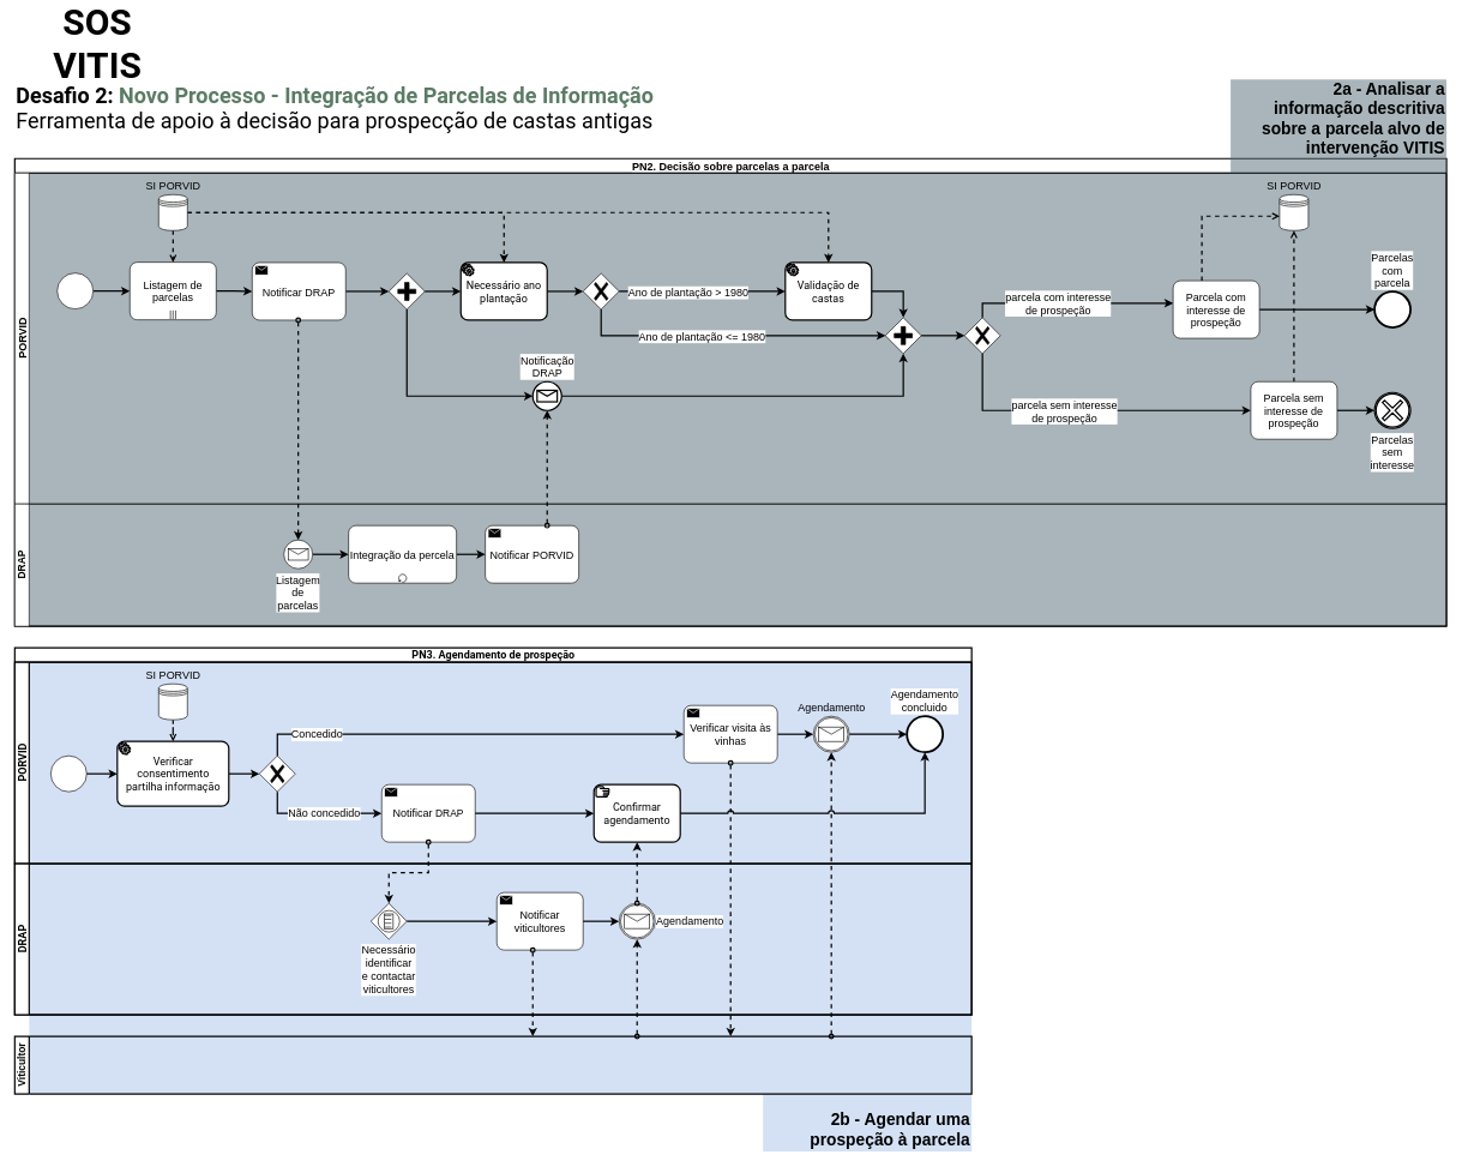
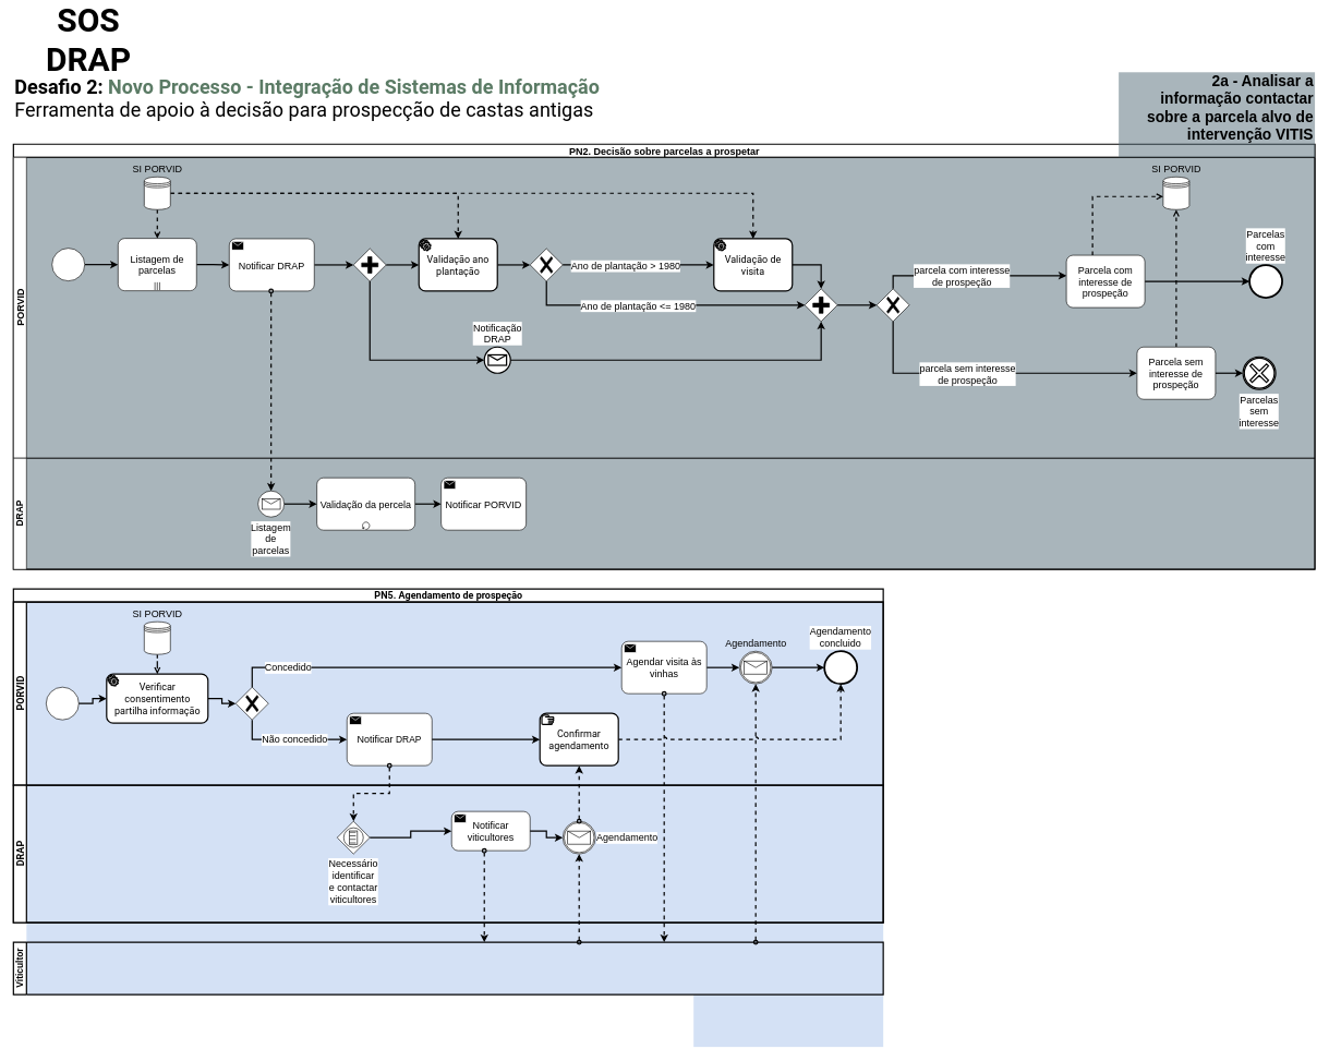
- <mxCell id="7" value="&lt;font style=&quot;font-size: 50px;&quot;&gt;&lt;b style=&quot;font-size: 50px;&quot;&gt;SOS VITIS&lt;/b&gt;&lt;/font&gt;" style="text;html=1;strokeColor=none;fillColor=none;align=center;verticalAlign=middle;whiteSpace=wrap;rounded=0;fontFamily=Roboto;fontSize=50;fontColor=#000000;fontSource=https%3A%2F%2Ffonts.googleapis.com%2Fcss%3Ffamily%3DRoboto;" parent="1" vertex="1"><mxGeometry x="20" y="20" width="230" height="80" as="geometry" /></mxCell>
+ <mxCell id="7" value="&lt;font style=&quot;font-size: 50px;&quot;&gt;&lt;b style=&quot;font-size: 50px;&quot;&gt;SOS DRAP&lt;/b&gt;&lt;/font&gt;" style="text;html=1;strokeColor=none;fillColor=none;align=center;verticalAlign=middle;whiteSpace=wrap;rounded=0;fontFamily=Roboto;fontSize=50;fontColor=#000000;fontSource=https%3A%2F%2Ffonts.googleapis.com%2Fcss%3Ffamily%3DRoboto;" parent="1" vertex="1"><mxGeometry x="20" y="20" width="230" height="80" as="geometry" /></mxCell>
- <mxCell id="4" value="&lt;b&gt;Desafio 2: &lt;font color=&quot;#5b7b65&quot;&gt;Novo Processo - Integração de Parcelas de Informação&lt;/font&gt;&lt;/b&gt;&lt;br&gt;Ferramenta de apoio à decisão para prospecção de castas antigas" style="text;html=1;strokeColor=none;fillColor=none;align=left;verticalAlign=middle;whiteSpace=wrap;rounded=0;fontSize=30;fontFamily=Roboto;fontSource=https%3A%2F%2Ffonts.googleapis.com%2Fcss%3Ffamily%3DRoboto;" parent="1" vertex="1"><mxGeometry x="20" y="100" width="1060" height="100" as="geometry" /></mxCell>
+ <mxCell id="4" value="&lt;b&gt;Desafio 2: &lt;font color=&quot;#5b7b65&quot;&gt;Novo Processo - Integração de Sistemas de Informação&lt;/font&gt;&lt;/b&gt;&lt;br&gt;Ferramenta de apoio à decisão para prospecção de castas antigas" style="text;html=1;strokeColor=none;fillColor=none;align=left;verticalAlign=middle;whiteSpace=wrap;rounded=0;fontSize=30;fontFamily=Roboto;fontSource=https%3A%2F%2Ffonts.googleapis.com%2Fcss%3Ffamily%3DRoboto;" parent="1" vertex="1"><mxGeometry x="20" y="100" width="1060" height="100" as="geometry" /></mxCell>
- <mxCell id="61" value="&lt;span style=&quot;font-size: 23px&quot;&gt;2a - Analisar a informação descritiva sobre a parcela alvo de intervenção VITIS&lt;/span&gt;" style="rounded=0;whiteSpace=wrap;html=1;fontSize=20;fontColor=#000000;strokeColor=none;fillColor=none;opacity=50;fontStyle=1;strokeWidth=2;fontFamily=Helvetica;align=right;" parent="1" vertex="1"><mxGeometry x="1740" y="120" width="270" height="90" as="geometry" /></mxCell>
+ <mxCell id="61" value="&lt;span style=&quot;font-size: 23px&quot;&gt;2a - Analisar a informação contactar sobre a parcela alvo de intervenção VITIS&lt;/span&gt;" style="rounded=0;whiteSpace=wrap;html=1;fontSize=20;fontColor=#000000;strokeColor=none;fillColor=none;opacity=50;fontStyle=1;strokeWidth=2;fontFamily=Helvetica;align=right;" parent="1" vertex="1"><mxGeometry x="1740" y="120" width="270" height="90" as="geometry" /></mxCell>
- <mxCell id="8" value="&lt;span style=&quot;font-size: 15px ; background-color: rgb(255 , 255 , 255)&quot;&gt;PN2.&amp;nbsp;&lt;/span&gt;&lt;span style=&quot;font-size: 15px&quot;&gt;Decisão sobre parcelas a parcela&lt;/span&gt;" style="swimlane;html=1;childLayout=stackLayout;resizeParent=1;resizeParentMax=0;horizontal=1;startSize=20;horizontalStack=0;strokeWidth=2;" parent="1" vertex="1"><mxGeometry x="20" y="220" width="1990" height="650" as="geometry"><mxRectangle x="40" y="1730" width="250" height="20" as="alternateBounds" /></mxGeometry></mxCell>
+ <mxCell id="8" value="&lt;span style=&quot;font-size: 15px ; background-color: rgb(255 , 255 , 255)&quot;&gt;PN2.&amp;nbsp;&lt;/span&gt;&lt;span style=&quot;font-size: 15px&quot;&gt;Decisão sobre parcelas a prospetar&lt;/span&gt;" style="swimlane;html=1;childLayout=stackLayout;resizeParent=1;resizeParentMax=0;horizontal=1;startSize=20;horizontalStack=0;strokeWidth=2;" parent="1" vertex="1"><mxGeometry x="20" y="220" width="1990" height="650" as="geometry"><mxRectangle x="40" y="1730" width="250" height="20" as="alternateBounds" /></mxGeometry></mxCell>
- <mxCell id="40" value="Parcelas com parcela" style="points=[[0.145,0.145,0],[0.5,0,0],[0.855,0.145,0],[1,0.5,0],[0.855,0.855,0],[0.5,1,0],[0.145,0.855,0],[0,0.5,0]];shape=mxgraph.bpmn.event;html=1;verticalLabelPosition=top;labelBackgroundColor=#ffffff;verticalAlign=bottom;align=center;perimeter=ellipsePerimeter;outlineConnect=0;aspect=fixed;outline=end;symbol=terminate2;rounded=0;shadow=0;glass=0;sketch=0;fontSize=15;labelBorderColor=none;whiteSpace=wrap;labelPosition=center;" parent="9" vertex="1"><mxGeometry x="1890" y="164.75" width="50" height="50" as="geometry" /></mxCell>
+ <mxCell id="40" value="Parcelas com interesse" style="points=[[0.145,0.145,0],[0.5,0,0],[0.855,0.145,0],[1,0.5,0],[0.855,0.855,0],[0.5,1,0],[0.145,0.855,0],[0,0.5,0]];shape=mxgraph.bpmn.event;html=1;verticalLabelPosition=top;labelBackgroundColor=#ffffff;verticalAlign=bottom;align=center;perimeter=ellipsePerimeter;outlineConnect=0;aspect=fixed;outline=end;symbol=terminate2;rounded=0;shadow=0;glass=0;sketch=0;fontSize=15;labelBorderColor=none;whiteSpace=wrap;labelPosition=center;" parent="9" vertex="1"><mxGeometry x="1890" y="164.75" width="50" height="50" as="geometry" /></mxCell>
- <mxCell id="37" value="Necessário ano plantação" style="points=[[0.25,0,0],[0.5,0,0],[0.75,0,0],[1,0.25,0],[1,0.5,0],[1,0.75,0],[0.75,1,0],[0.5,1,0],[0.25,1,0],[0,0.75,0],[0,0.5,0],[0,0.25,0]];shape=mxgraph.bpmn.task;whiteSpace=wrap;rectStyle=rounded;size=10;taskMarker=service;fontFamily=Roboto;fontSource=https%3A%2F%2Ffonts.googleapis.com%2Fcss%3Ffamily%3DRoboto;fontSize=15;fontColor=#000000;strokeColor=default;strokeWidth=2;fillColor=default;gradientColor=none;" parent="9" vertex="1"><mxGeometry x="620" y="124.5" width="120" height="80" as="geometry" /></mxCell>
+ <mxCell id="37" value="Validação ano plantação" style="points=[[0.25,0,0],[0.5,0,0],[0.75,0,0],[1,0.25,0],[1,0.5,0],[1,0.75,0],[0.75,1,0],[0.5,1,0],[0.25,1,0],[0,0.75,0],[0,0.5,0],[0,0.25,0]];shape=mxgraph.bpmn.task;whiteSpace=wrap;rectStyle=rounded;size=10;taskMarker=service;fontFamily=Roboto;fontSource=https%3A%2F%2Ffonts.googleapis.com%2Fcss%3Ffamily%3DRoboto;fontSize=15;fontColor=#000000;strokeColor=default;strokeWidth=2;fillColor=default;gradientColor=none;" parent="9" vertex="1"><mxGeometry x="620" y="124.5" width="120" height="80" as="geometry" /></mxCell>
- <mxCell id="33" value="Validação de castas" style="points=[[0.25,0,0],[0.5,0,0],[0.75,0,0],[1,0.25,0],[1,0.5,0],[1,0.75,0],[0.75,1,0],[0.5,1,0],[0.25,1,0],[0,0.75,0],[0,0.5,0],[0,0.25,0]];shape=mxgraph.bpmn.task;whiteSpace=wrap;rectStyle=rounded;size=10;taskMarker=service;fontFamily=Roboto;fontSource=https%3A%2F%2Ffonts.googleapis.com%2Fcss%3Ffamily%3DRoboto;fontSize=15;fontColor=#000000;strokeColor=default;strokeWidth=2;fillColor=default;gradientColor=none;" parent="9" vertex="1"><mxGeometry x="1071" y="124.5" width="120" height="80" as="geometry" /></mxCell>
+ <mxCell id="33" value="Validação de visita" style="points=[[0.25,0,0],[0.5,0,0],[0.75,0,0],[1,0.25,0],[1,0.5,0],[1,0.75,0],[0.75,1,0],[0.5,1,0],[0.25,1,0],[0,0.75,0],[0,0.5,0],[0,0.25,0]];shape=mxgraph.bpmn.task;whiteSpace=wrap;rectStyle=rounded;size=10;taskMarker=service;fontFamily=Roboto;fontSource=https%3A%2F%2Ffonts.googleapis.com%2Fcss%3Ffamily%3DRoboto;fontSize=15;fontColor=#000000;strokeColor=default;strokeWidth=2;fillColor=default;gradientColor=none;" parent="9" vertex="1"><mxGeometry x="1071" y="124.5" width="120" height="80" as="geometry" /></mxCell>
- <mxCell id="41" value="Parcelas sem interesse" style="points=[[0.145,0.145,0],[0.5,0,0],[0.855,0.145,0],[1,0.5,0],[0.855,0.855,0],[0.5,1,0],[0.145,0.855,0],[0,0.5,0]];shape=mxgraph.bpmn.event;html=1;verticalLabelPosition=bottom;labelBackgroundColor=#ffffff;verticalAlign=top;align=center;perimeter=ellipsePerimeter;outlineConnect=0;aspect=fixed;outline=boundInt;symbol=cancel;fontSize=15;strokeWidth=2;whiteSpace=wrap;" parent="9" vertex="1"><mxGeometry x="1890" y="305" width="50" height="50" as="geometry" /></mxCell>
+ <mxCell id="41" value="Parcelas sem interesse" style="points=[[0.145,0.145,0],[0.5,0,0],[0.855,0.145,0],[1,0.5,0],[0.855,0.855,0],[0.5,1,0],[0.145,0.855,0],[0,0.5,0]];shape=mxgraph.bpmn.event;html=1;verticalLabelPosition=bottom;labelBackgroundColor=#ffffff;verticalAlign=top;align=center;perimeter=ellipsePerimeter;outlineConnect=0;aspect=fixed;outline=boundInt;symbol=cancel;fontSize=15;strokeWidth=2;whiteSpace=wrap;" parent="9" vertex="1"><mxGeometry x="1880" y="305" width="50" height="50" as="geometry" /></mxCell>
- <mxCell id="55" style="edgeStyle=orthogonalEdgeStyle;rounded=0;jumpStyle=arc;orthogonalLoop=1;jettySize=auto;html=1;dashed=1;labelBackgroundColor=default;fontSize=15;startArrow=oval;startFill=0;endArrow=classic;endFill=1;strokeWidth=2;" parent="8" source="50" target="19" edge="1"><mxGeometry relative="1" as="geometry"><Array as="points"><mxPoint x="740" y="420" /><mxPoint x="740" y="420" /></Array><mxPoint x="550" y="500" as="targetPoint" /></mxGeometry></mxCell>
- <mxCell id="52" value="Integração da percela" style="points=[[0.25,0,0],[0.5,0,0],[0.75,0,0],[1,0.25,0],[1,0.5,0],[1,0.75,0],[0.75,1,0],[0.5,1,0],[0.25,1,0],[0,0.75,0],[0,0.5,0],[0,0.25,0]];shape=mxgraph.bpmn.task;whiteSpace=wrap;rectStyle=rounded;size=10;taskMarker=abstract;isLoopStandard=1;fillColor=default;fontSize=15;" parent="49" vertex="1"><mxGeometry x="464" y="30" width="150" height="80" as="geometry" /></mxCell>
+ <mxCell id="52" value="Validação da percela" style="points=[[0.25,0,0],[0.5,0,0],[0.75,0,0],[1,0.25,0],[1,0.5,0],[1,0.75,0],[0.75,1,0],[0.5,1,0],[0.25,1,0],[0,0.75,0],[0,0.5,0],[0,0.25,0]];shape=mxgraph.bpmn.task;whiteSpace=wrap;rectStyle=rounded;size=10;taskMarker=abstract;isLoopStandard=1;fillColor=default;fontSize=15;" parent="49" vertex="1"><mxGeometry x="464" y="30" width="150" height="80" as="geometry" /></mxCell>
- <mxCell id="62" value="PN3.&amp;nbsp;Agendamento de prospeção" style="swimlane;html=1;childLayout=stackLayout;resizeParent=1;resizeParentMax=0;horizontal=1;startSize=20;horizontalStack=0;fontFamily=Roboto;fontSource=https%3A%2F%2Ffonts.googleapis.com%2Fcss%3Ffamily%3DRoboto;fontSize=15;fontColor=#000000;strokeColor=default;strokeWidth=2;fillColor=default;gradientColor=none;" parent="1" vertex="1"><mxGeometry x="20" y="900" width="1330" height="510" as="geometry" /></mxCell>
+ <mxCell id="62" value="PN5.&amp;nbsp;Agendamento de prospeção" style="swimlane;html=1;childLayout=stackLayout;resizeParent=1;resizeParentMax=0;horizontal=1;startSize=20;horizontalStack=0;fontFamily=Roboto;fontSource=https%3A%2F%2Ffonts.googleapis.com%2Fcss%3Ffamily%3DRoboto;fontSize=15;fontColor=#000000;strokeColor=default;strokeWidth=2;fillColor=default;gradientColor=none;" parent="1" vertex="1"><mxGeometry x="20" y="900" width="1330" height="510" as="geometry" /></mxCell>
- <mxCell id="70" value="Verificar visita às vinhas" style="points=[[0.25,0,0],[0.5,0,0],[0.75,0,0],[1,0.25,0],[1,0.5,0],[1,0.75,0],[0.75,1,0],[0.5,1,0],[0.25,1,0],[0,0.75,0],[0,0.5,0],[0,0.25,0]];shape=mxgraph.bpmn.task;whiteSpace=wrap;rectStyle=rounded;size=10;taskMarker=send;rounded=0;shadow=0;glass=0;sketch=0;fontSize=15;align=center;verticalAlign=middle;html=1;" parent="63" vertex="1"><mxGeometry x="930" y="60" width="130" height="80" as="geometry" /></mxCell>
+ <mxCell id="70" value="Agendar visita às vinhas" style="points=[[0.25,0,0],[0.5,0,0],[0.75,0,0],[1,0.25,0],[1,0.5,0],[1,0.75,0],[0.75,1,0],[0.5,1,0],[0.25,1,0],[0,0.75,0],[0,0.5,0],[0,0.25,0]];shape=mxgraph.bpmn.task;whiteSpace=wrap;rectStyle=rounded;size=10;taskMarker=send;rounded=0;shadow=0;glass=0;sketch=0;fontSize=15;align=center;verticalAlign=middle;html=1;" parent="63" vertex="1"><mxGeometry x="930" y="60" width="130" height="80" as="geometry" /></mxCell>
- <mxCell id="77" value="Verificar consentimento partilha informação" style="points=[[0.25,0,0],[0.5,0,0],[0.75,0,0],[1,0.25,0],[1,0.5,0],[1,0.75,0],[0.75,1,0],[0.5,1,0],[0.25,1,0],[0,0.75,0],[0,0.5,0],[0,0.25,0]];shape=mxgraph.bpmn.task;whiteSpace=wrap;rectStyle=rounded;size=10;taskMarker=service;fontFamily=Roboto;fontSource=https%3A%2F%2Ffonts.googleapis.com%2Fcss%3Ffamily%3DRoboto;fontSize=15;fontColor=#000000;strokeColor=default;strokeWidth=2;fillColor=default;gradientColor=none;" parent="63" vertex="1"><mxGeometry x="142.5" y="110" width="155" height="90" as="geometry" /></mxCell>
+ <mxCell id="77" value="Verificar consentimento partilha informação" style="points=[[0.25,0,0],[0.5,0,0],[0.75,0,0],[1,0.25,0],[1,0.5,0],[1,0.75,0],[0.75,1,0],[0.5,1,0],[0.25,1,0],[0,0.75,0],[0,0.5,0],[0,0.25,0]];shape=mxgraph.bpmn.task;whiteSpace=wrap;rectStyle=rounded;size=10;taskMarker=service;fontFamily=Roboto;fontSource=https%3A%2F%2Ffonts.googleapis.com%2Fcss%3Ffamily%3DRoboto;fontSize=15;fontColor=#000000;strokeColor=default;strokeWidth=2;fillColor=default;gradientColor=none;" parent="63" vertex="1"><mxGeometry x="142.5" y="110" width="155" height="75" as="geometry" /></mxCell>
- <mxCell id="89" style="edgeStyle=orthogonalEdgeStyle;rounded=0;jumpStyle=arc;orthogonalLoop=1;jettySize=auto;html=1;fontFamily=Roboto;fontSource=https%3A%2F%2Ffonts.googleapis.com%2Fcss%3Ffamily%3DRoboto;fontSize=15;fontColor=#000000;startArrow=none;startFill=0;endArrow=classic;endFill=1;strokeWidth=2;" parent="1" source="91" target="76" edge="1"><mxGeometry relative="1" as="geometry"><mxPoint x="946.5" y="1130" as="sourcePoint" /></mxGeometry></mxCell>
+ <mxCell id="89" style="edgeStyle=orthogonalEdgeStyle;rounded=0;jumpStyle=arc;orthogonalLoop=1;jettySize=auto;html=1;fontFamily=Roboto;fontSource=https%3A%2F%2Ffonts.googleapis.com%2Fcss%3Ffamily%3DRoboto;fontSize=15;fontColor=#000000;startArrow=none;startFill=0;endArrow=classic;endFill=1;strokeWidth=2;dashed=1;" parent="1" source="91" target="76" edge="1"><mxGeometry relative="1" as="geometry"><mxPoint x="946.5" y="1130" as="sourcePoint" /></mxGeometry></mxCell>
- <mxCell id="81" value="Notificar viticultores" style="points=[[0.25,0,0],[0.5,0,0],[0.75,0,0],[1,0.25,0],[1,0.5,0],[1,0.75,0],[0.75,1,0],[0.5,1,0],[0.25,1,0],[0,0.75,0],[0,0.5,0],[0,0.25,0]];shape=mxgraph.bpmn.task;whiteSpace=wrap;rectStyle=rounded;size=10;taskMarker=send;rounded=0;shadow=0;glass=0;sketch=0;fontSize=15;align=center;verticalAlign=middle;html=1;" parent="79" vertex="1"><mxGeometry x="670" y="40" width="120" height="80" as="geometry" /></mxCell>
+ <mxCell id="81" value="Notificar viticultores" style="points=[[0.25,0,0],[0.5,0,0],[0.75,0,0],[1,0.25,0],[1,0.5,0],[1,0.75,0],[0.75,1,0],[0.5,1,0],[0.25,1,0],[0,0.75,0],[0,0.5,0],[0,0.25,0]];shape=mxgraph.bpmn.task;whiteSpace=wrap;rectStyle=rounded;size=10;taskMarker=send;rounded=0;shadow=0;glass=0;sketch=0;fontSize=15;align=center;verticalAlign=middle;html=1;" parent="79" vertex="1"><mxGeometry x="670" y="40" width="120" height="60" as="geometry" /></mxCell>
- <mxCell id="6" value="&lt;span style=&quot;font-size: 23px&quot;&gt;2b - Agendar uma prospeção à parcela&lt;/span&gt;" style="rounded=0;whiteSpace=wrap;html=1;fontSize=20;fontColor=#000000;strokeColor=none;fillColor=none;opacity=50;fontStyle=1;strokeWidth=2;fontFamily=Helvetica;align=right;" parent="1" vertex="1"><mxGeometry x="1070" y="1540" width="280" height="60" as="geometry" /></mxCell>
